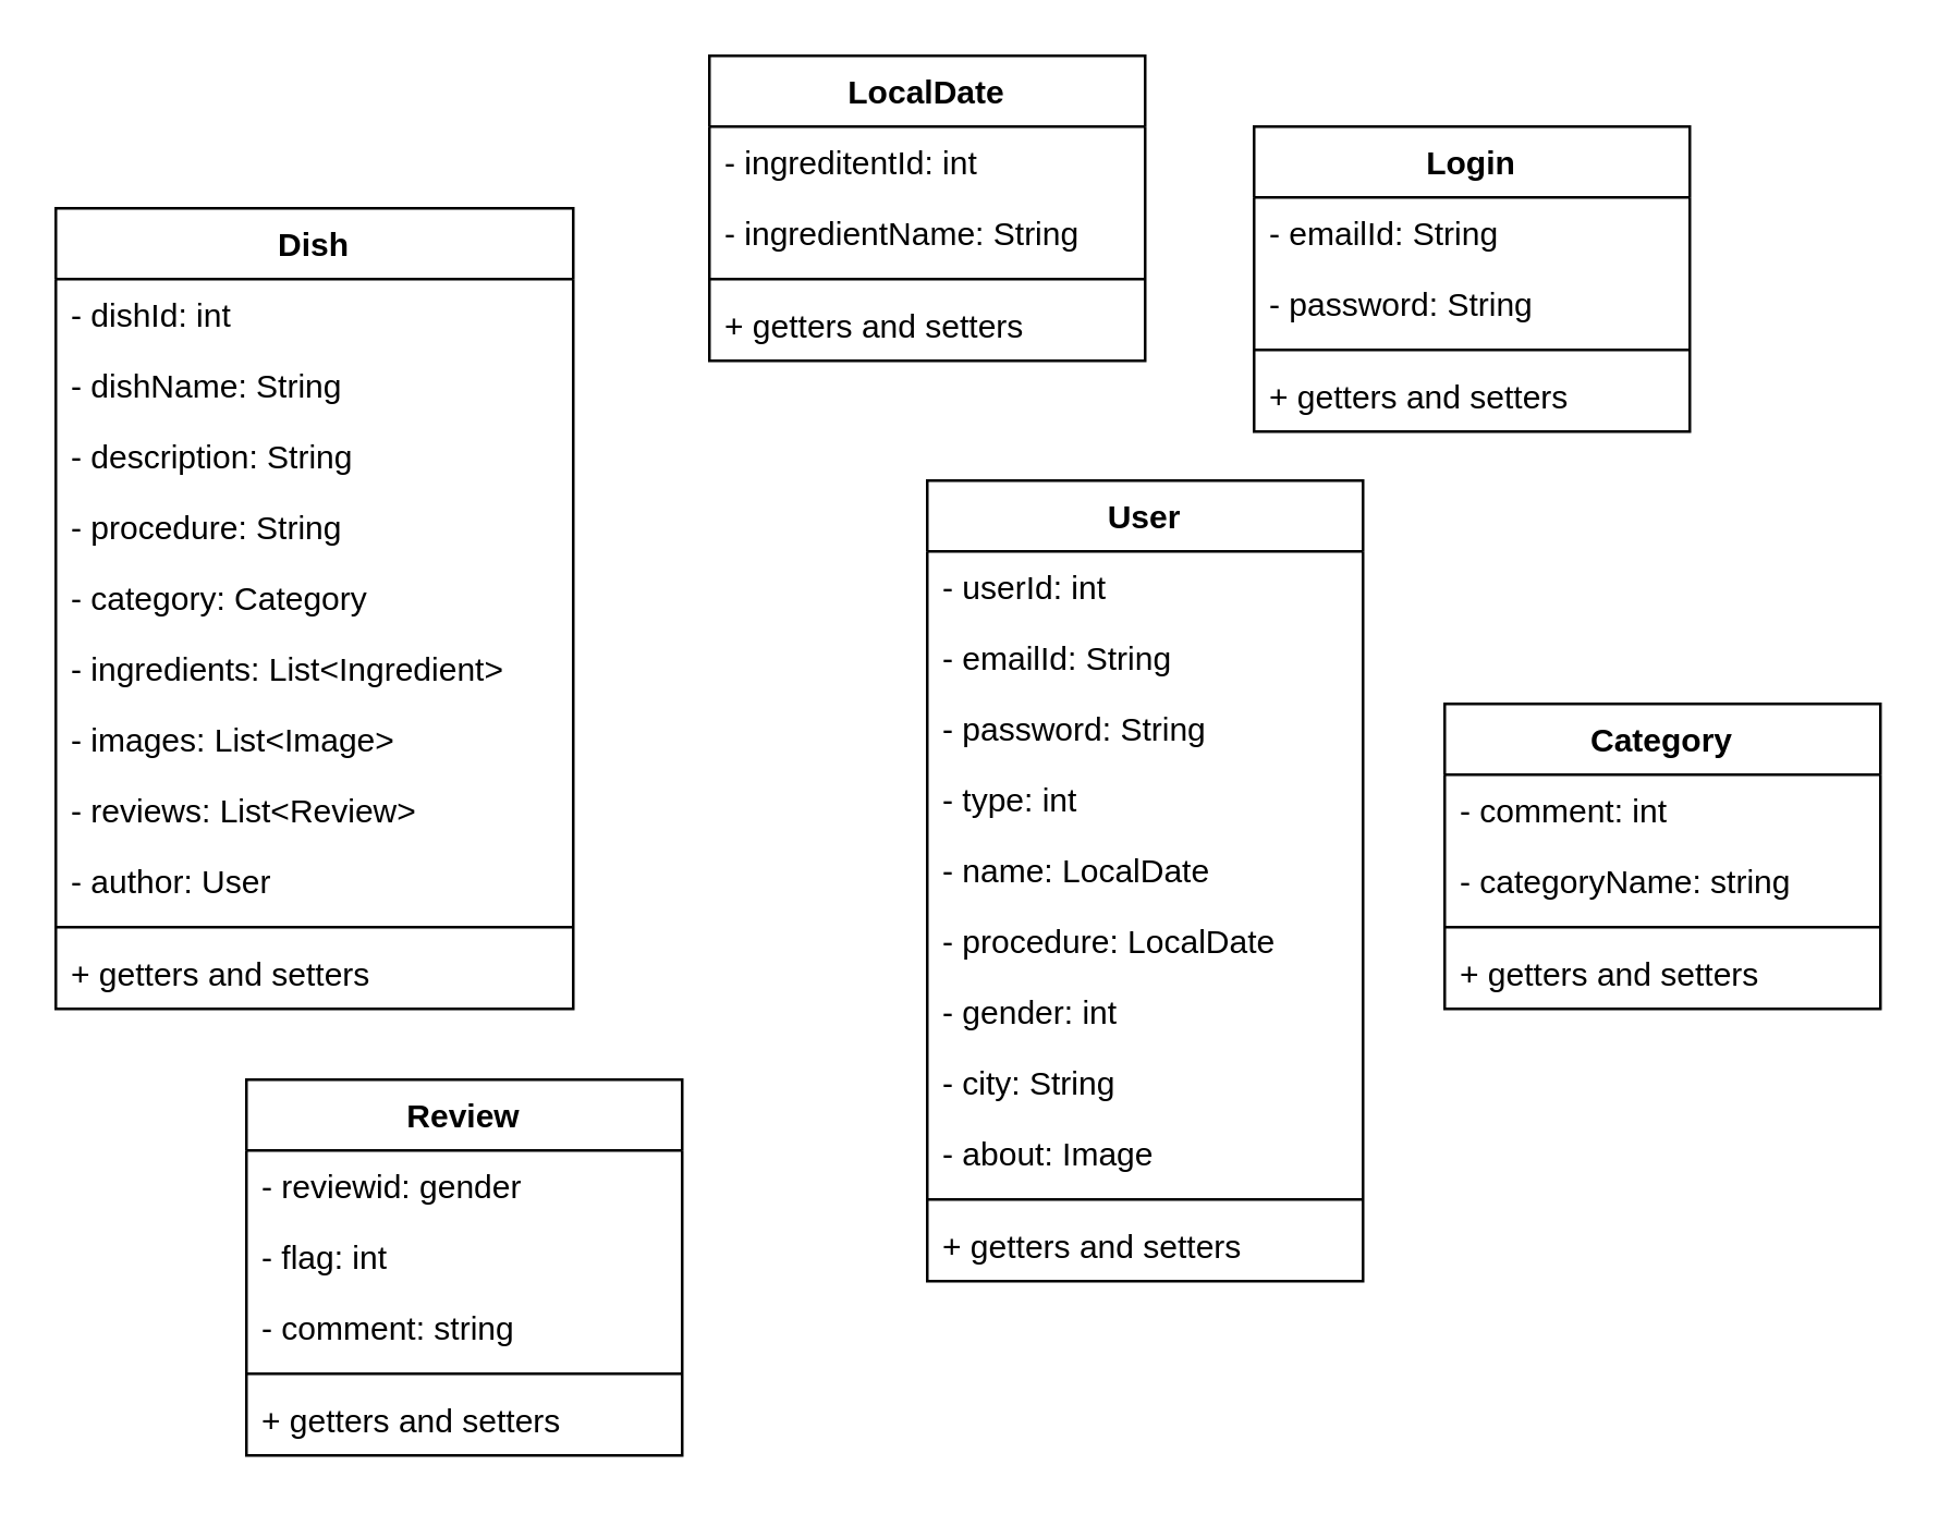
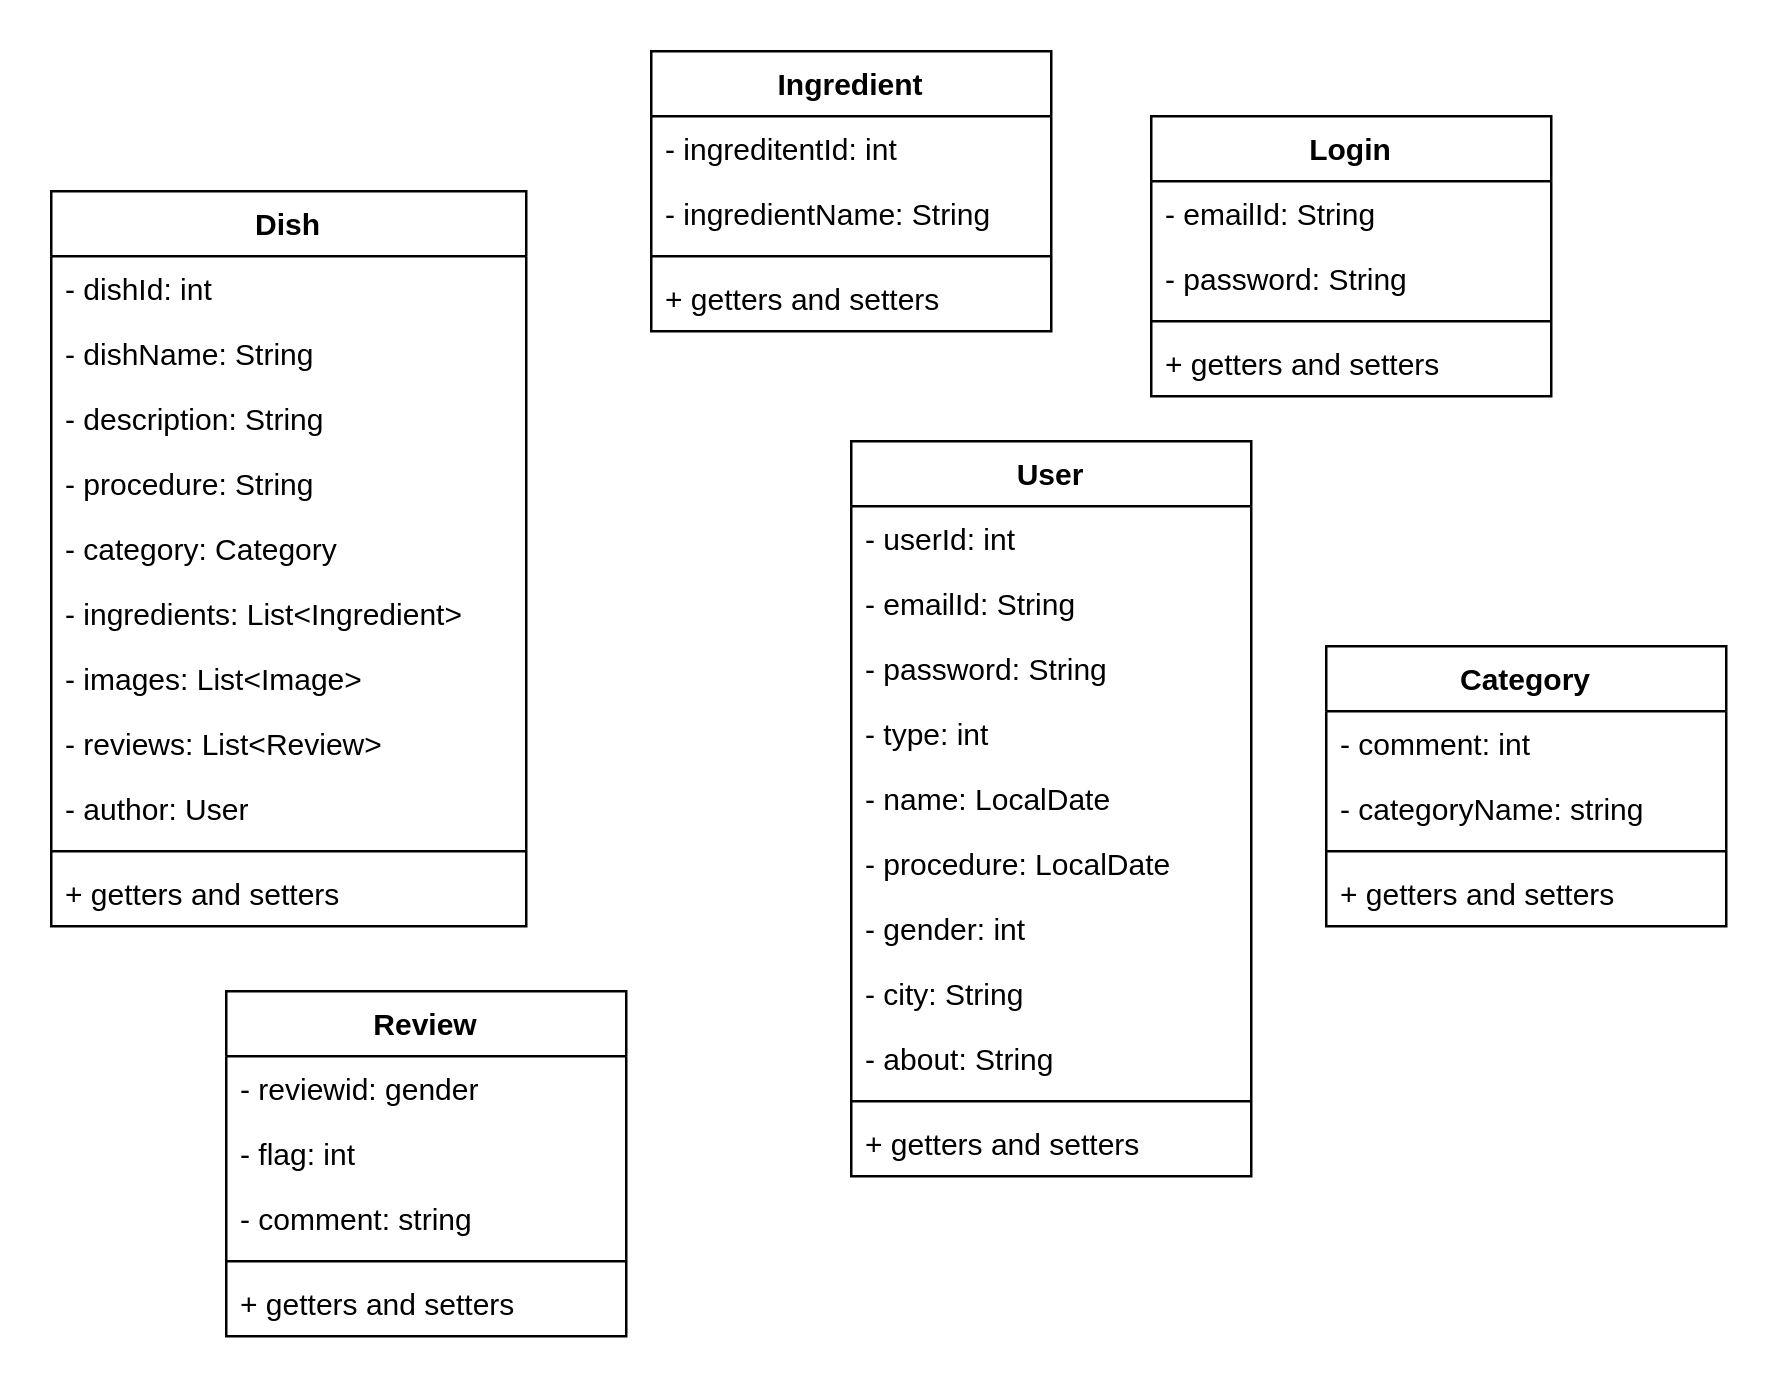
- <mxCell id="25" value="LocalDate" style="swimlane;fontStyle=1;align=center;verticalAlign=top;childLayout=stackLayout;horizontal=1;startSize=26;horizontalStack=0;resizeParent=1;resizeParentMax=0;resizeLast=0;collapsible=1;marginBottom=0;" vertex="1" parent="1"><mxGeometry x="260" y="20" width="160" height="112" as="geometry" /></mxCell>
+ <mxCell id="25" value="Ingredient" style="swimlane;fontStyle=1;align=center;verticalAlign=top;childLayout=stackLayout;horizontal=1;startSize=26;horizontalStack=0;resizeParent=1;resizeParentMax=0;resizeLast=0;collapsible=1;marginBottom=0;" vertex="1" parent="1"><mxGeometry x="260" y="20" width="160" height="112" as="geometry" /></mxCell>
- <mxCell id="39" value="- about: Image" style="text;strokeColor=none;fillColor=none;align=left;verticalAlign=top;spacingLeft=4;spacingRight=4;overflow=hidden;rotatable=0;points=[[0,0.5],[1,0.5]];portConstraint=eastwest;" vertex="1" parent="30"><mxGeometry y="234" width="160" height="26" as="geometry" /></mxCell>
+ <mxCell id="39" value="- about: String" style="text;strokeColor=none;fillColor=none;align=left;verticalAlign=top;spacingLeft=4;spacingRight=4;overflow=hidden;rotatable=0;points=[[0,0.5],[1,0.5]];portConstraint=eastwest;" vertex="1" parent="30"><mxGeometry y="234" width="160" height="26" as="geometry" /></mxCell>
